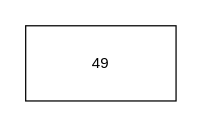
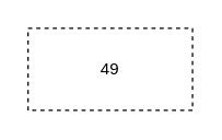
- <mxCell id="2" value="49" style="rounded=0;whiteSpace=wrap;html=1;" vertex="1" parent="1"><mxGeometry x="20" y="20" width="120" height="60" as="geometry" /></mxCell>
+ <mxCell id="2" value="49" style="rounded=0;whiteSpace=wrap;html=1;dashed=1;" vertex="1" parent="1"><mxGeometry x="20" y="20" width="120" height="60" as="geometry" /></mxCell>
